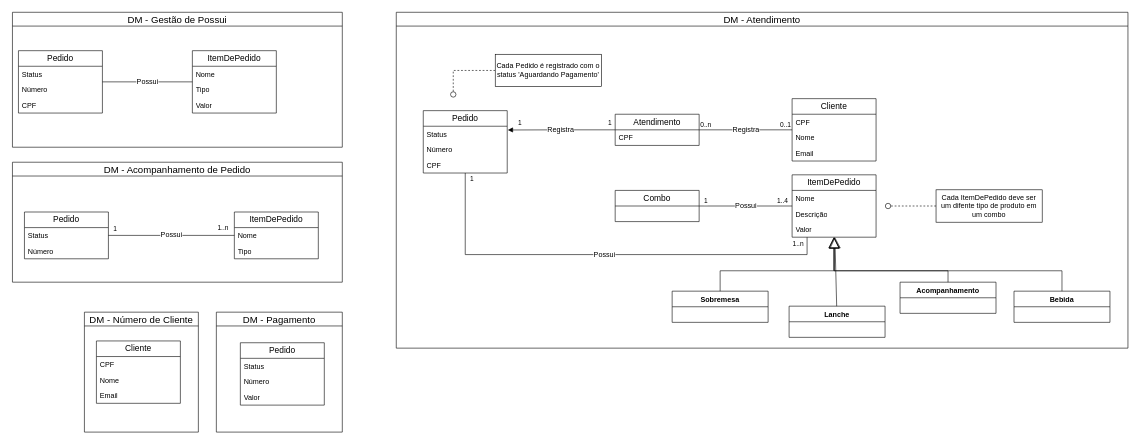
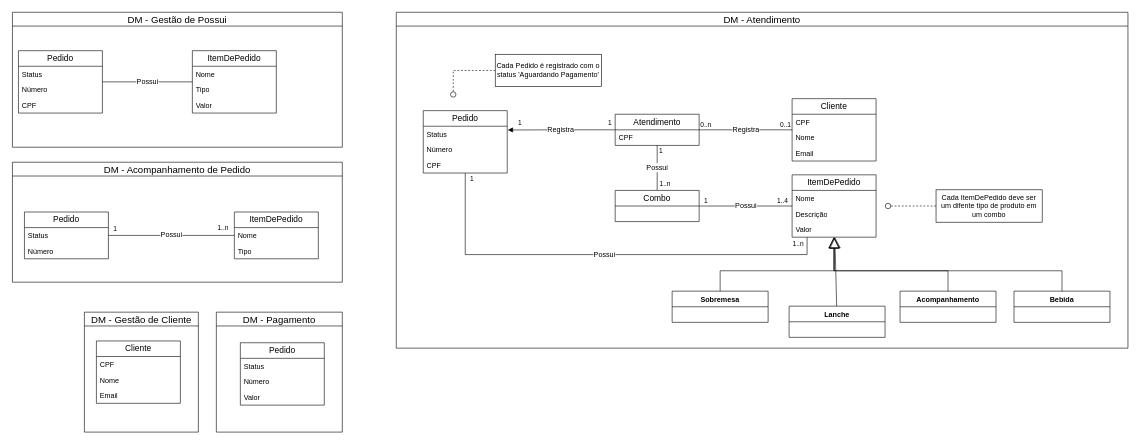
+ <mxCell id="13" value="Possui" style="edgeStyle=orthogonalEdgeStyle;rounded=0;orthogonalLoop=1;jettySize=auto;html=1;endArrow=none;fontSize=12;endFill=0;" edge="1" parent="2" source="27" target="23"><mxGeometry x="-0.013" relative="1" as="geometry"><mxPoint x="435" y="221" as="sourcePoint" /><mxPoint as="offset" /></mxGeometry></mxCell>
+ <mxCell id="14" value="1..n" style="edgeLabel;html=1;align=center;verticalAlign=middle;resizable=0;points=[];" vertex="1" connectable="0" parent="13"><mxGeometry x="0.686" y="2" relative="1" as="geometry"><mxPoint x="10" as="offset" /></mxGeometry></mxCell>
+ <mxCell id="15" value="1" style="edgeLabel;html=1;align=center;verticalAlign=middle;resizable=0;points=[];" vertex="1" connectable="0" parent="13"><mxGeometry x="-0.789" y="-1" relative="1" as="geometry"><mxPoint x="6" as="offset" /></mxGeometry></mxCell>
- <mxCell id="35" value="Acompanhamento" style="swimlane;fontStyle=1;align=center;verticalAlign=top;childLayout=stackLayout;horizontal=1;startSize=26;horizontalStack=0;resizeParent=1;resizeParentMax=0;resizeLast=0;collapsible=1;marginBottom=0;whiteSpace=wrap;html=1;" vertex="1" parent="2"><mxGeometry x="840" y="450" width="160" height="52" as="geometry" /></mxCell>
+ <mxCell id="35" value="Acompanhamento" style="swimlane;fontStyle=1;align=center;verticalAlign=top;childLayout=stackLayout;horizontal=1;startSize=26;horizontalStack=0;resizeParent=1;resizeParentMax=0;resizeLast=0;collapsible=1;marginBottom=0;whiteSpace=wrap;html=1;" vertex="1" parent="2"><mxGeometry x="840" y="465" width="160" height="52" as="geometry" /></mxCell>
- <mxCell id="45" value="DM - Número de Cliente" style="swimlane;whiteSpace=wrap;html=1;fontSize=16;fontStyle=0" vertex="1" parent="1"><mxGeometry x="140" y="520" width="190" height="200" as="geometry" /></mxCell>
+ <mxCell id="45" value="DM - Gestão de Cliente" style="swimlane;whiteSpace=wrap;html=1;fontSize=16;fontStyle=0" vertex="1" parent="1"><mxGeometry x="140" y="520" width="190" height="200" as="geometry" /></mxCell>
